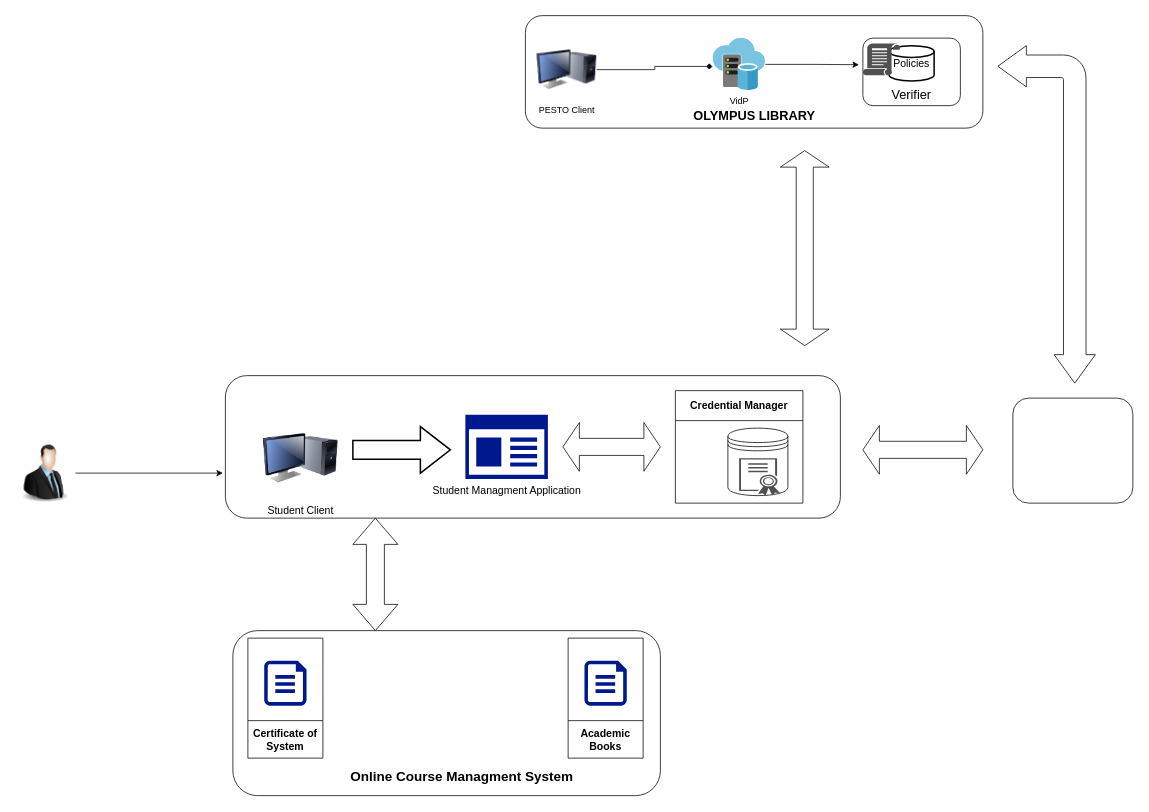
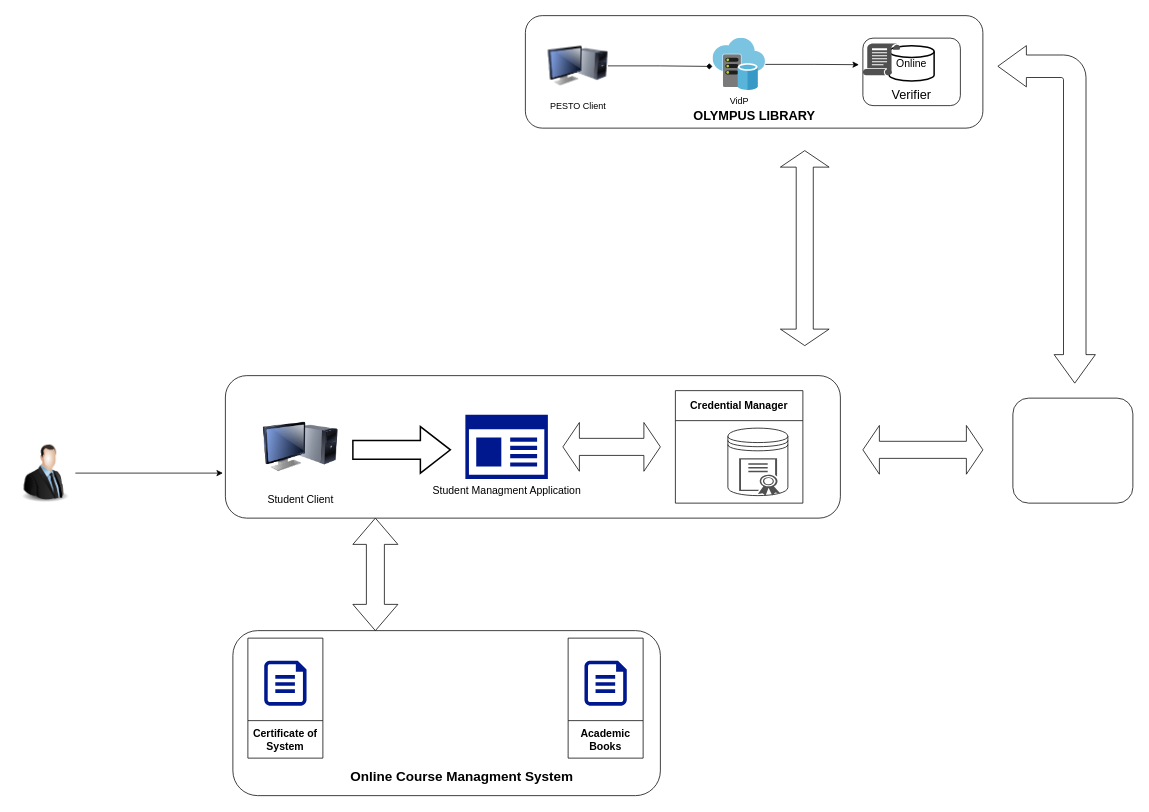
- <mxCell id="22" value="Policies" style="strokeWidth=2;html=1;shape=mxgraph.flowchart.database;whiteSpace=wrap;labelBackgroundColor=none;fontSize=14;fillColor=none;strokeColor=#030303;fontColor=#000000;" vertex="1" parent="1"><mxGeometry x="1185" y="60" width="60" height="47" as="geometry" /></mxCell>
+ <mxCell id="22" value="Online" style="strokeWidth=2;html=1;shape=mxgraph.flowchart.database;whiteSpace=wrap;labelBackgroundColor=none;fontSize=14;fillColor=none;strokeColor=#030303;fontColor=#000000;" vertex="1" parent="1"><mxGeometry x="1185" y="60" width="60" height="47" as="geometry" /></mxCell>
- <mxCell id="19" value="PESTO Client" style="image;html=1;image=img/lib/clip_art/computers/Monitor_Tower_128x128.png;labelBackgroundColor=none;" vertex="1" parent="1"><mxGeometry x="715" y="52" width="80" height="80" as="geometry" /></mxCell>
+ <mxCell id="19" value="PESTO Client" style="image;html=1;image=img/lib/clip_art/computers/Monitor_Tower_128x128.png;labelBackgroundColor=none;" vertex="1" parent="1"><mxGeometry x="730" y="47" width="80" height="80" as="geometry" /></mxCell>
- <mxCell id="8" value="Student Client" style="image;html=1;image=img/lib/clip_art/computers/Monitor_Tower_128x128.png;fontSize=14;" vertex="1" parent="1"><mxGeometry x="350" y="555" width="100" height="110" as="geometry" /></mxCell>
+ <mxCell id="8" value="Student Client" style="image;html=1;image=img/lib/clip_art/computers/Monitor_Tower_128x128.png;fontSize=14;" vertex="1" parent="1"><mxGeometry x="350" y="540" width="100" height="110" as="geometry" /></mxCell>
